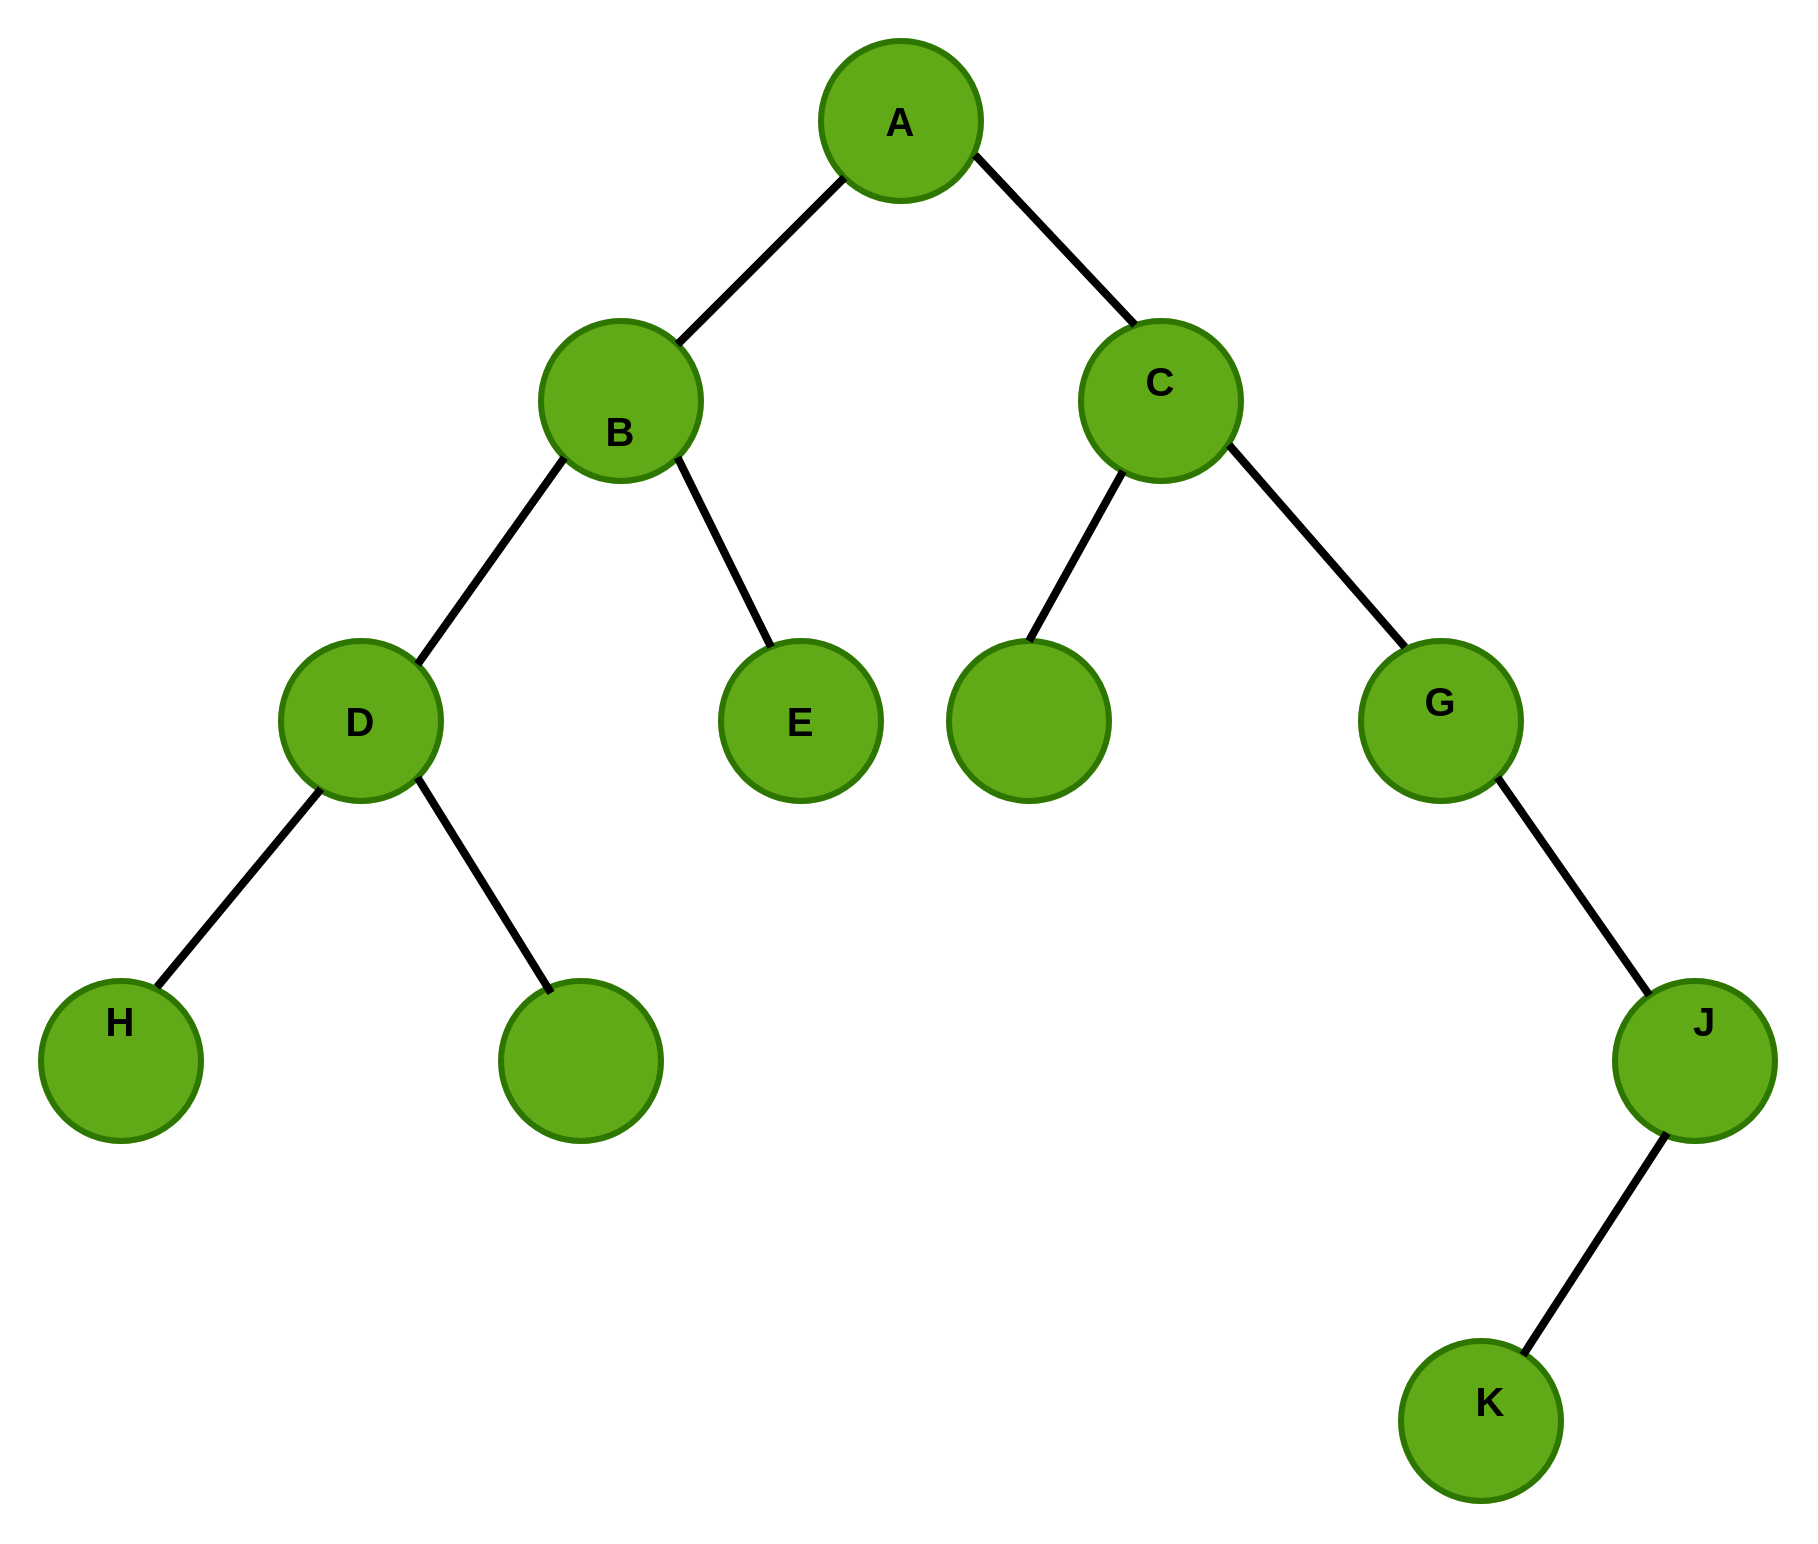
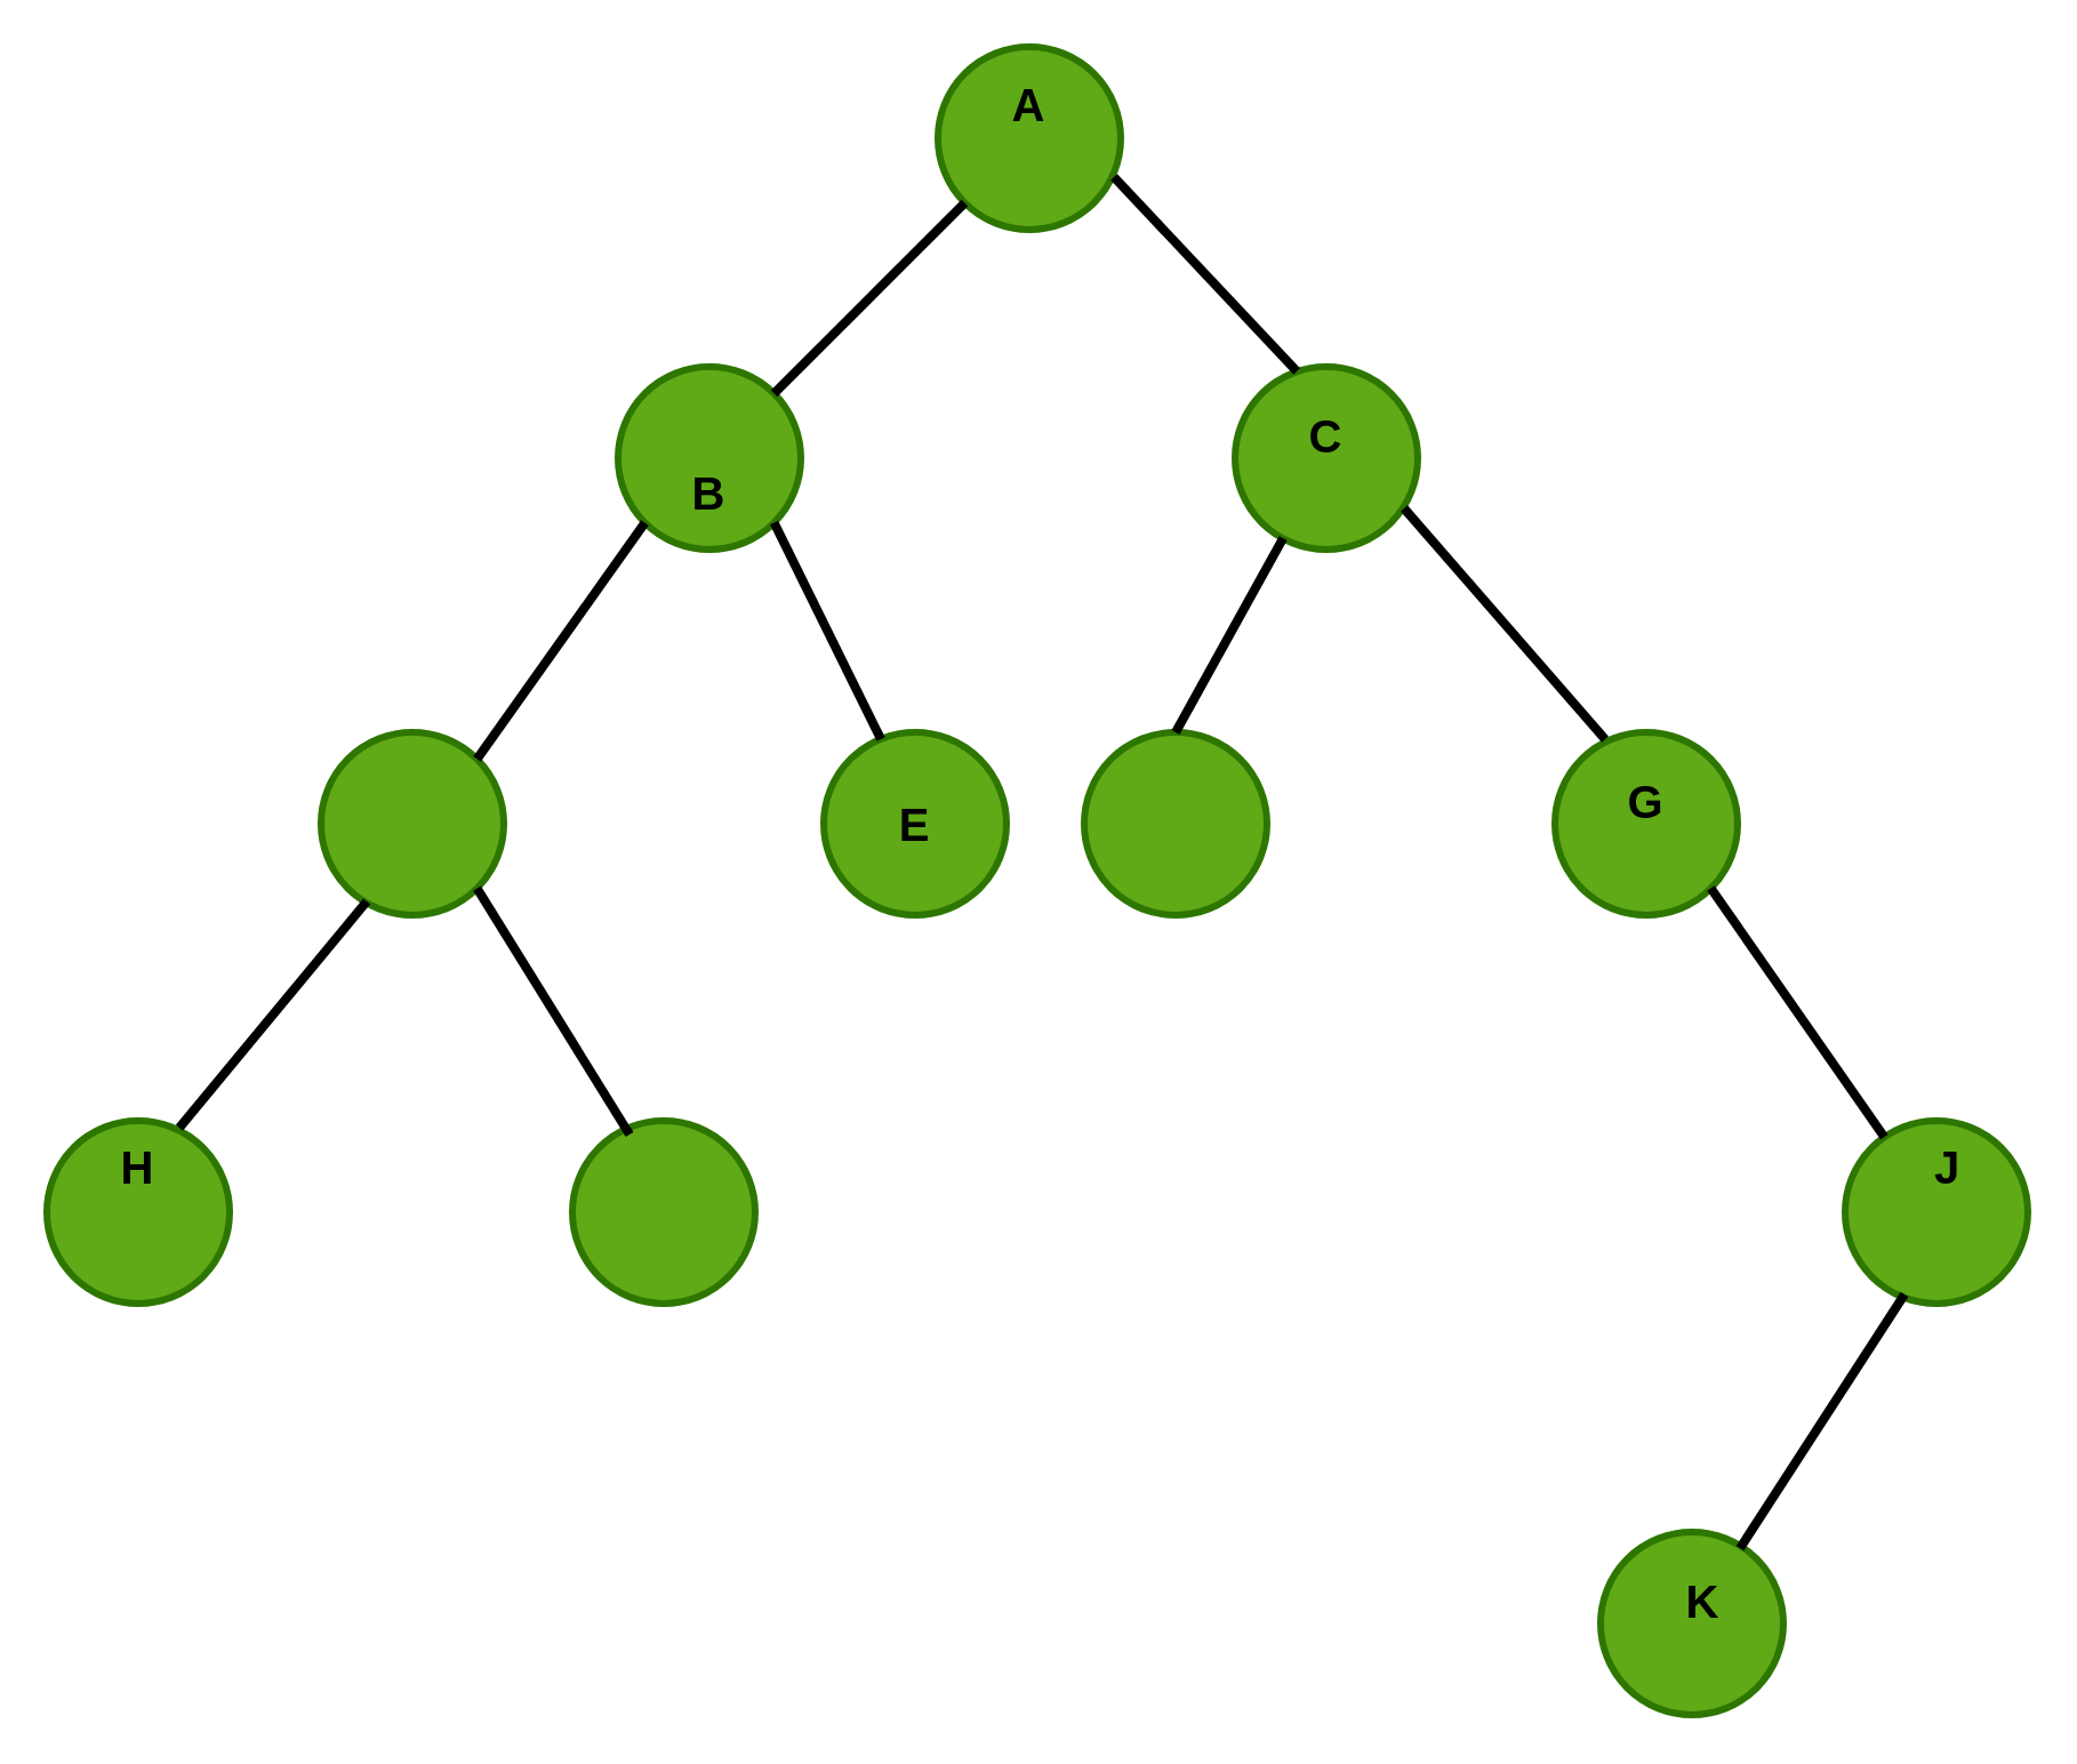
- <mxCell id="4" value="A" style="text;html=1;align=center;verticalAlign=middle;whiteSpace=wrap;rounded=0;fontSize=20;fontStyle=1" vertex="1" parent="2"><mxGeometry x="10" y="25" width="60" height="30" as="geometry" /></mxCell>
+ <mxCell id="4" value="A" style="text;html=1;align=center;verticalAlign=middle;whiteSpace=wrap;rounded=0;fontSize=20;fontStyle=1" vertex="1" parent="2"><mxGeometry x="10" y="10" width="60" height="30" as="geometry" /></mxCell>
- <mxCell id="12" value="D" style="text;html=1;align=center;verticalAlign=middle;whiteSpace=wrap;rounded=0;fontSize=20;fontStyle=1" vertex="1" parent="10"><mxGeometry x="10" y="25" width="60" height="30" as="geometry" /></mxCell>
